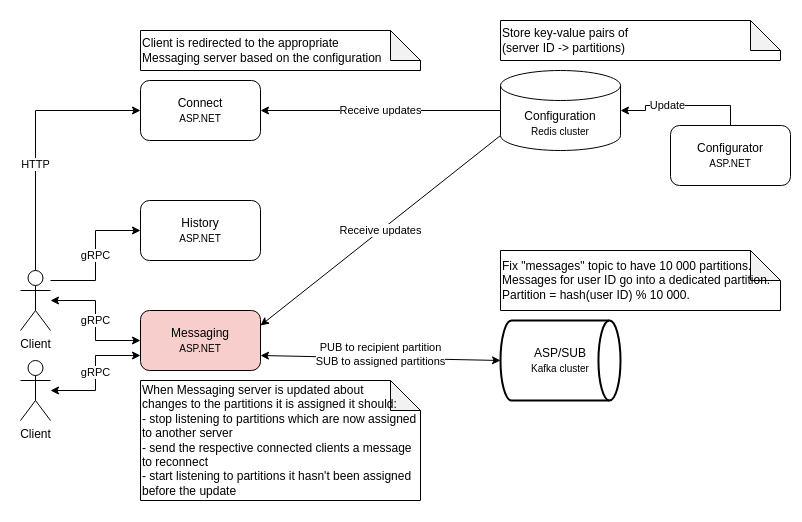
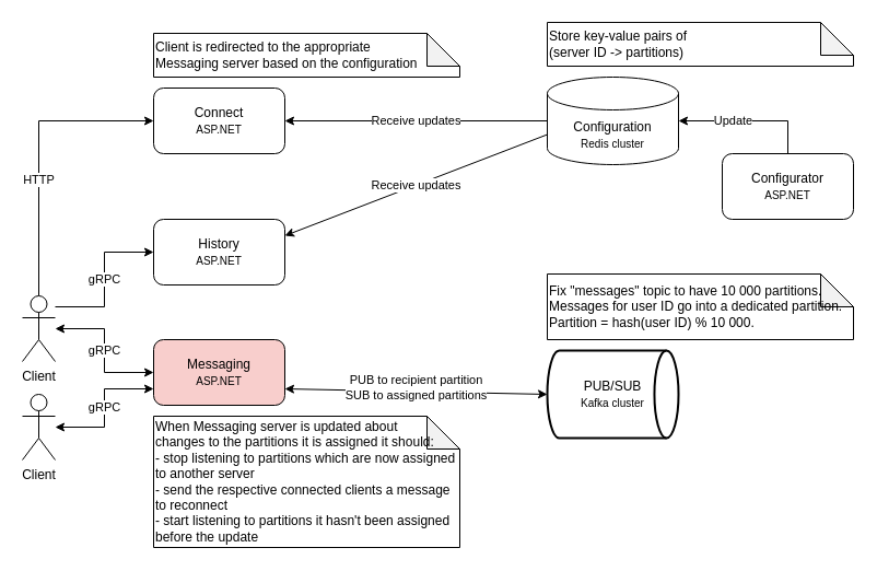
- <mxCell id="14" value="Configurator&lt;br&gt;&lt;font style=&quot;font-size: 10px&quot;&gt;ASP.NET&lt;/font&gt;" style="rounded=1;whiteSpace=wrap;html=1;" parent="1" vertex="1"><mxGeometry x="670" y="125" width="120" height="60" as="geometry" /></mxCell>
+ <mxCell id="14" value="Configurator&lt;br&gt;&lt;font style=&quot;font-size: 10px&quot;&gt;ASP.NET&lt;/font&gt;" style="rounded=1;whiteSpace=wrap;html=1;" parent="1" vertex="1"><mxGeometry x="660" y="140" width="120" height="60" as="geometry" /></mxCell>
+ <mxCell id="22" value="Receive updates" style="endArrow=classic;html=1;exitX=0;exitY=0;exitDx=0;exitDy=52.5;entryX=1;entryY=0.25;entryDx=0;entryDy=0;exitPerimeter=0;" edge="1" parent="1" source="16" target="21"><mxGeometry width="50" height="50" relative="1" as="geometry"><mxPoint x="510" y="145" as="sourcePoint" /><mxPoint x="270" y="335" as="targetPoint" /></mxGeometry></mxCell>
- <mxCell id="15" value="Receive updates" style="endArrow=classic;html=1;exitX=0;exitY=1;exitDx=0;exitDy=-15;entryX=1;entryY=0.25;entryDx=0;entryDy=0;exitPerimeter=0;" parent="1" source="16" target="9" edge="1"><mxGeometry width="50" height="50" relative="1" as="geometry"><mxPoint x="180" y="150" as="sourcePoint" /><mxPoint x="180" y="230" as="targetPoint" /></mxGeometry></mxCell>
- <mxCell id="10" value="ASP/SUB&lt;br&gt;&lt;font style=&quot;font-size: 10px&quot;&gt;Kafka cluster&lt;/font&gt;" style="strokeWidth=2;html=1;shape=mxgraph.flowchart.direct_data;whiteSpace=wrap;" parent="1" vertex="1"><mxGeometry x="500" y="320" width="120" height="80" as="geometry" /></mxCell>
+ <mxCell id="10" value="PUB/SUB&lt;br&gt;&lt;font style=&quot;font-size: 10px&quot;&gt;Kafka cluster&lt;/font&gt;" style="strokeWidth=2;html=1;shape=mxgraph.flowchart.direct_data;whiteSpace=wrap;" parent="1" vertex="1"><mxGeometry x="500" y="320" width="120" height="80" as="geometry" /></mxCell>
